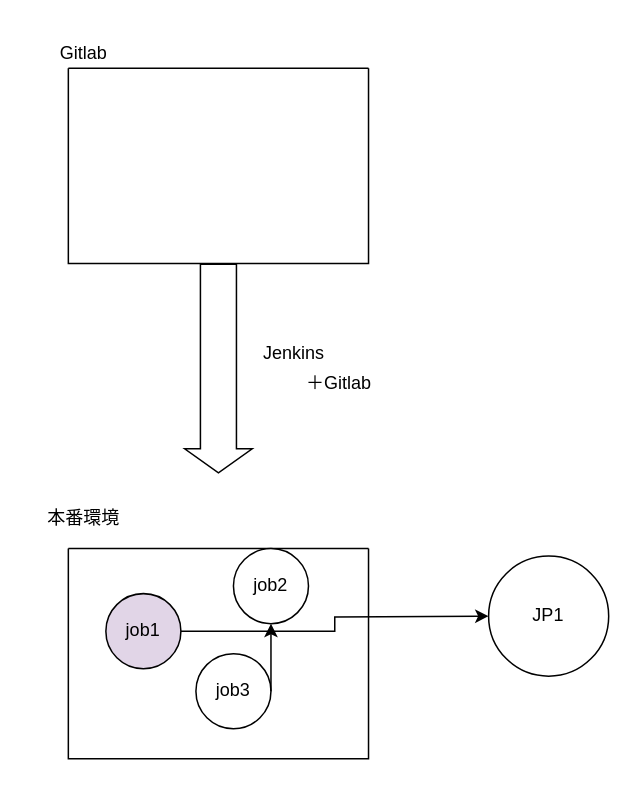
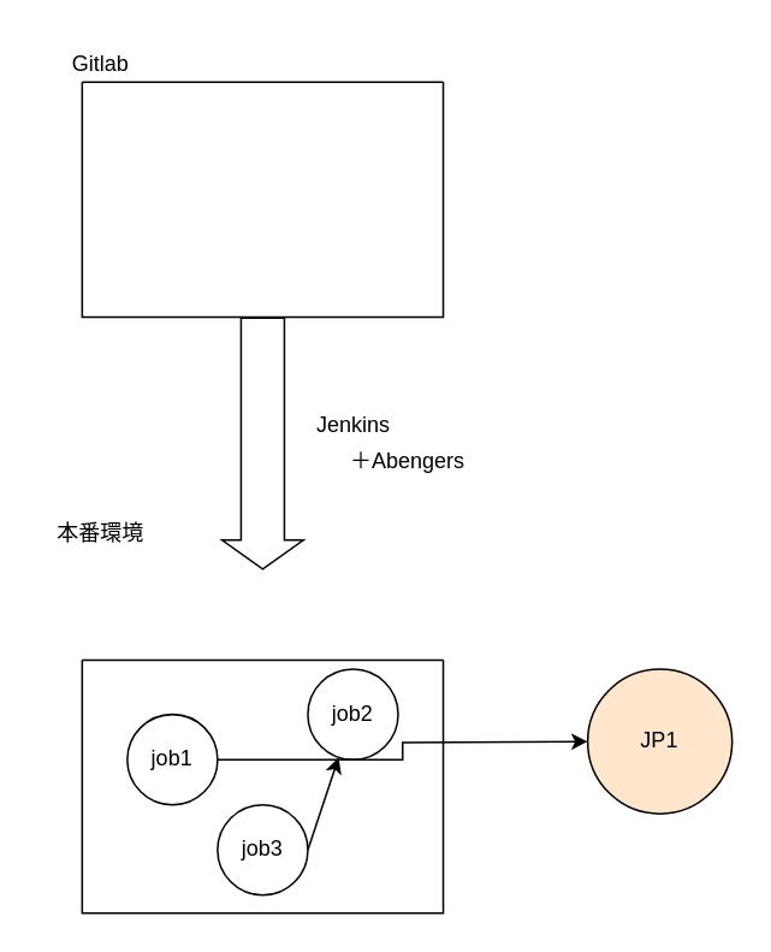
- <mxCell id="6" value="&lt;font style=&quot;vertical-align: inherit;&quot;&gt;&lt;font style=&quot;vertical-align: inherit;&quot;&gt;＋Gitlab&lt;/font&gt;&lt;/font&gt;" style="text;html=1;align=center;verticalAlign=middle;resizable=0;points=[];autosize=1;strokeColor=none;fillColor=none;" vertex="1" parent="1"><mxGeometry x="180" y="240" width="90" height="30" as="geometry" /></mxCell>
+ <mxCell id="6" value="&lt;font style=&quot;vertical-align: inherit;&quot;&gt;&lt;font style=&quot;vertical-align: inherit;&quot;&gt;＋Abengers&lt;/font&gt;&lt;/font&gt;" style="text;html=1;align=center;verticalAlign=middle;resizable=0;points=[];autosize=1;strokeColor=none;fillColor=none;" vertex="1" parent="1"><mxGeometry x="180" y="240" width="90" height="30" as="geometry" /></mxCell>
- <mxCell id="11" value="本番環境" style="text;html=1;align=center;verticalAlign=middle;resizable=0;points=[];autosize=1;strokeColor=none;fillColor=none;" vertex="1" parent="1"><mxGeometry x="20" y="330" width="70" height="30" as="geometry" /></mxCell>
+ <mxCell id="11" value="本番環境" style="text;html=1;align=center;verticalAlign=middle;resizable=0;points=[];autosize=1;strokeColor=none;fillColor=none;" vertex="1" parent="1"><mxGeometry x="20" y="280" width="70" height="30" as="geometry" /></mxCell>
- <mxCell id="9" value="&lt;font style=&quot;vertical-align: inherit;&quot;&gt;&lt;font style=&quot;vertical-align: inherit;&quot;&gt;&lt;font style=&quot;vertical-align: inherit;&quot;&gt;&lt;font style=&quot;vertical-align: inherit;&quot;&gt;job2&lt;/font&gt;&lt;/font&gt;&lt;/font&gt;&lt;/font&gt;" style="ellipse;whiteSpace=wrap;html=1;aspect=fixed;" vertex="1" parent="7"><mxGeometry x="110" width="50" height="50" as="geometry" /></mxCell>
+ <mxCell id="9" value="&lt;font style=&quot;vertical-align: inherit;&quot;&gt;&lt;font style=&quot;vertical-align: inherit;&quot;&gt;&lt;font style=&quot;vertical-align: inherit;&quot;&gt;&lt;font style=&quot;vertical-align: inherit;&quot;&gt;job2&lt;/font&gt;&lt;/font&gt;&lt;/font&gt;&lt;/font&gt;" style="ellipse;whiteSpace=wrap;html=1;aspect=fixed;" vertex="1" parent="7"><mxGeometry x="125" y="5" width="50" height="50" as="geometry" /></mxCell>
- <mxCell id="12" value="&lt;font style=&quot;vertical-align: inherit;&quot;&gt;&lt;font style=&quot;vertical-align: inherit;&quot;&gt;JP1&lt;/font&gt;&lt;/font&gt;" style="ellipse;whiteSpace=wrap;html=1;aspect=fixed;" vertex="1" parent="1"><mxGeometry x="325" y="370" width="80" height="80" as="geometry" /></mxCell>
+ <mxCell id="12" value="&lt;font style=&quot;vertical-align: inherit;&quot;&gt;&lt;font style=&quot;vertical-align: inherit;&quot;&gt;JP1&lt;/font&gt;&lt;/font&gt;" style="ellipse;whiteSpace=wrap;html=1;aspect=fixed;fillColor=#ffe6cc;" vertex="1" parent="1"><mxGeometry x="325" y="370" width="80" height="80" as="geometry" /></mxCell>
- <mxCell id="8" value="&lt;font style=&quot;vertical-align: inherit;&quot;&gt;&lt;font style=&quot;vertical-align: inherit;&quot;&gt;job1&lt;/font&gt;&lt;/font&gt;" style="ellipse;whiteSpace=wrap;html=1;aspect=fixed;fillColor=#e1d5e7;" vertex="1" parent="7"><mxGeometry x="25" y="30" width="50" height="50" as="geometry" /></mxCell>
+ <mxCell id="8" value="&lt;font style=&quot;vertical-align: inherit;&quot;&gt;&lt;font style=&quot;vertical-align: inherit;&quot;&gt;job1&lt;/font&gt;&lt;/font&gt;" style="ellipse;whiteSpace=wrap;html=1;aspect=fixed;" vertex="1" parent="7"><mxGeometry x="25" y="30" width="50" height="50" as="geometry" /></mxCell>
- <mxCell id="10" value="&lt;font style=&quot;vertical-align: inherit;&quot;&gt;&lt;font style=&quot;vertical-align: inherit;&quot;&gt;&lt;font style=&quot;vertical-align: inherit;&quot;&gt;&lt;font style=&quot;vertical-align: inherit;&quot;&gt;job3&lt;/font&gt;&lt;/font&gt;&lt;/font&gt;&lt;/font&gt;" style="ellipse;whiteSpace=wrap;html=1;aspect=fixed;" vertex="1" parent="7"><mxGeometry x="85" y="70" width="50" height="50" as="geometry" /></mxCell>
+ <mxCell id="10" value="&lt;font style=&quot;vertical-align: inherit;&quot;&gt;&lt;font style=&quot;vertical-align: inherit;&quot;&gt;&lt;font style=&quot;vertical-align: inherit;&quot;&gt;&lt;font style=&quot;vertical-align: inherit;&quot;&gt;job3&lt;/font&gt;&lt;/font&gt;&lt;/font&gt;&lt;/font&gt;" style="ellipse;whiteSpace=wrap;html=1;aspect=fixed;" vertex="1" parent="7"><mxGeometry x="75" y="80" width="50" height="50" as="geometry" /></mxCell>
